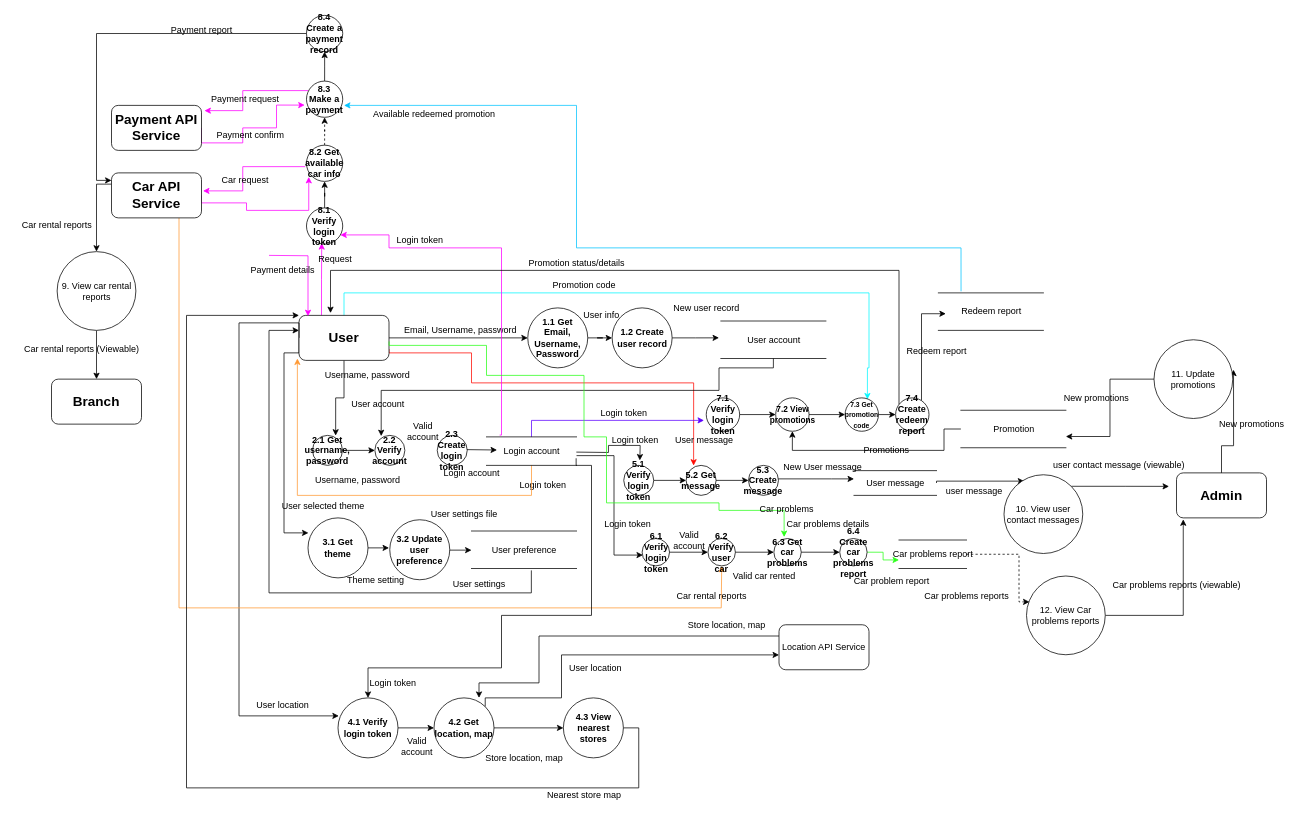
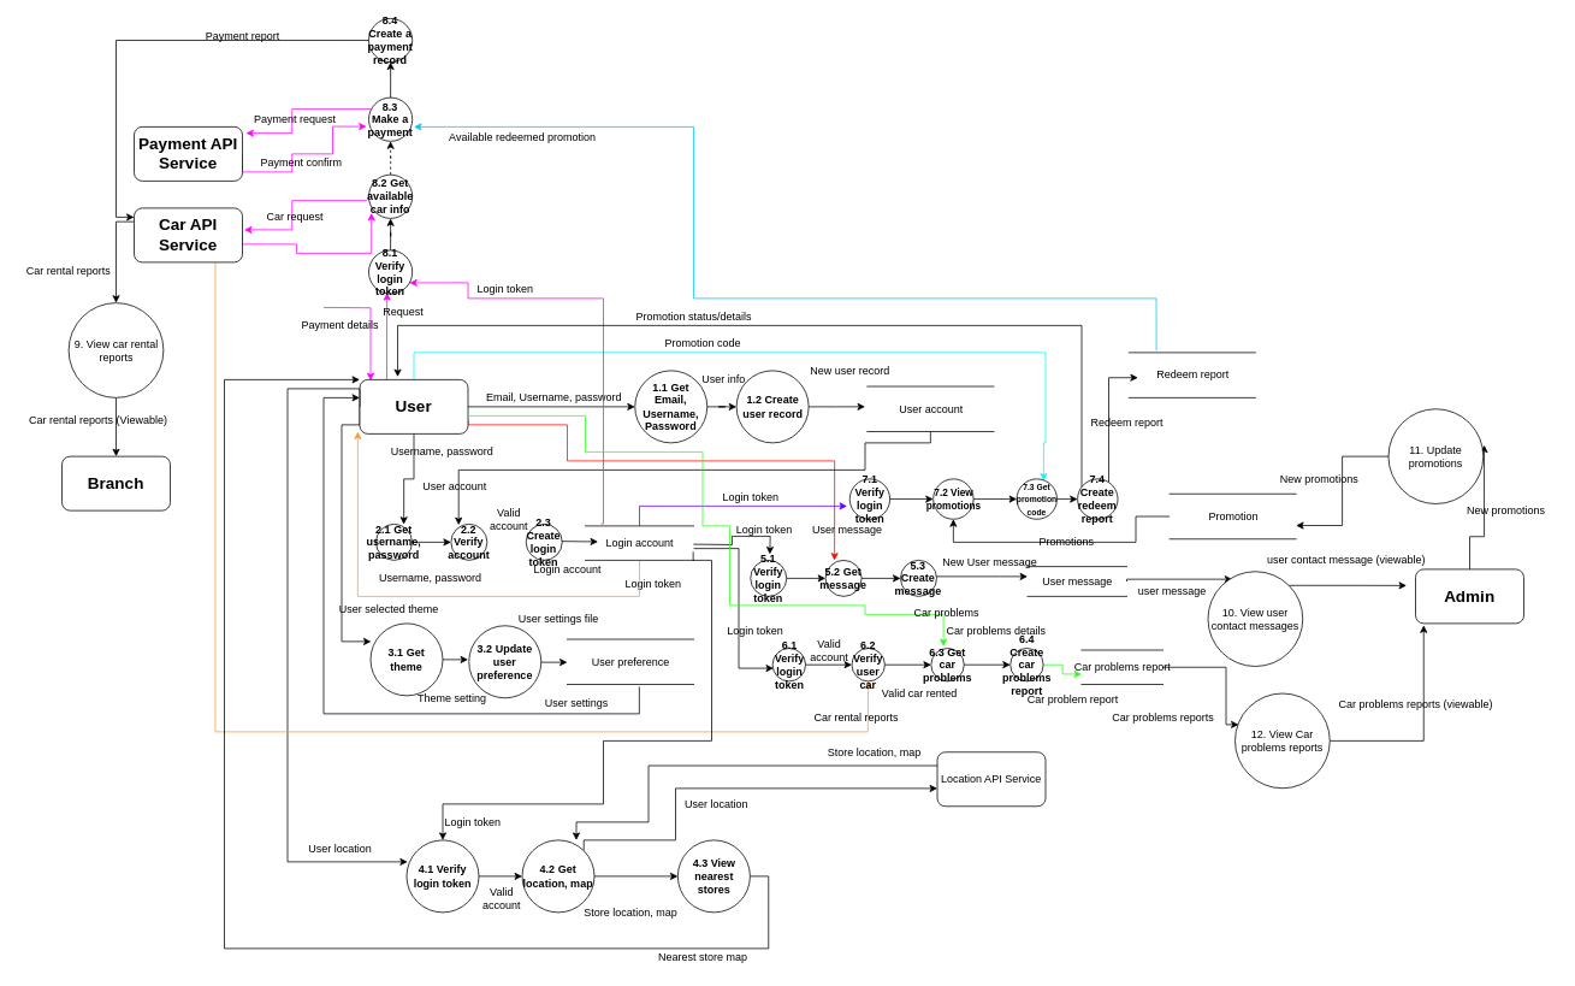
- <mxCell id="75" value="Promotion" style="html=1;dashed=0;whitespace=wrap;shape=partialRectangle;right=0;left=0;fillColor=none;" vertex="1" parent="1"><mxGeometry x="1280.5" y="546.5" width="140" height="50" as="geometry" /></mxCell>
+ <mxCell id="75" value="Promotion" style="html=1;dashed=0;whitespace=wrap;shape=partialRectangle;right=0;left=0;fillColor=none;" vertex="1" parent="1"><mxGeometry x="1295.5" y="546.5" width="140" height="50" as="geometry" /></mxCell>
- <mxCell id="47" style="edgeStyle=orthogonalEdgeStyle;rounded=0;orthogonalLoop=1;jettySize=auto;html=1;exitX=1;exitY=0.5;exitDx=0;exitDy=0;entryX=0.038;entryY=0.329;entryDx=0;entryDy=0;entryPerimeter=0;strokeColor=#000000;dashed=1;" edge="1" parent="1" source="48" target="92"><mxGeometry relative="1" as="geometry"><Array as="points"><mxPoint x="1358" y="738" /><mxPoint x="1358" y="802" /></Array></mxGeometry></mxCell>
+ <mxCell id="47" style="edgeStyle=orthogonalEdgeStyle;rounded=0;orthogonalLoop=1;jettySize=auto;html=1;exitX=1;exitY=0.5;exitDx=0;exitDy=0;entryX=0.038;entryY=0.329;entryDx=0;entryDy=0;entryPerimeter=0;strokeColor=#000000;" edge="1" parent="1" source="48" target="92"><mxGeometry relative="1" as="geometry"><Array as="points"><mxPoint x="1358" y="738" /><mxPoint x="1358" y="802" /></Array></mxGeometry></mxCell>
